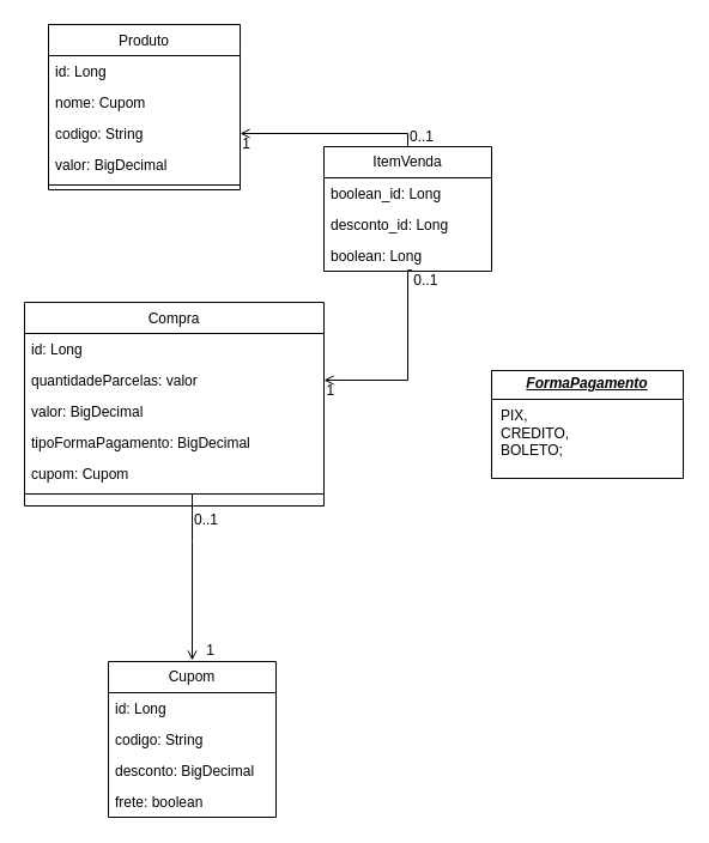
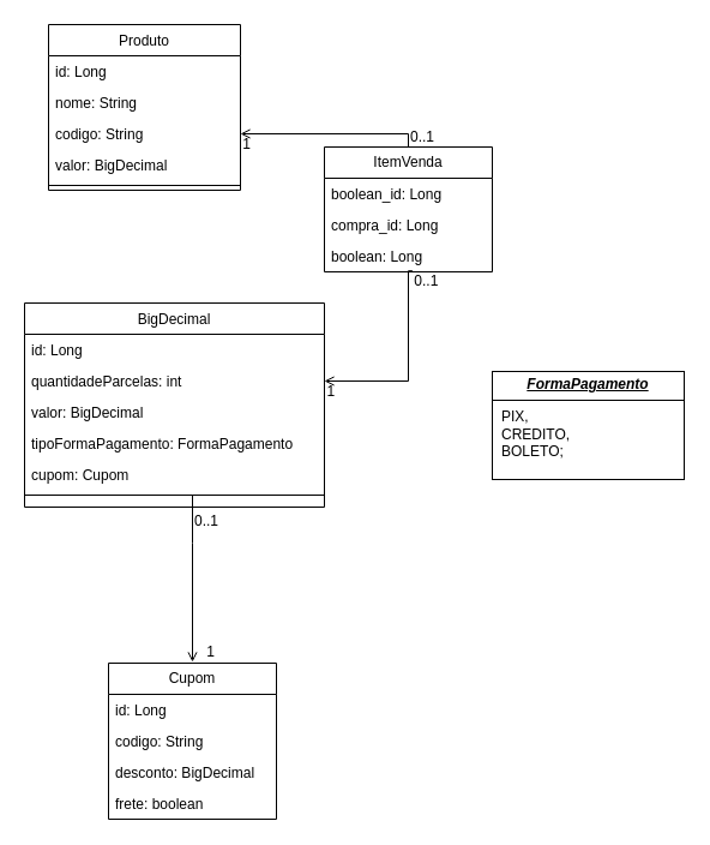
- <mxCell id="4" value="nome: Cupom" style="text;align=left;verticalAlign=top;spacingLeft=4;spacingRight=4;overflow=hidden;rotatable=0;points=[[0,0.5],[1,0.5]];portConstraint=eastwest;rounded=0;shadow=0;html=0;" vertex="1" parent="2"><mxGeometry y="52" width="160" height="26" as="geometry" /></mxCell>
+ <mxCell id="4" value="nome: String" style="text;align=left;verticalAlign=top;spacingLeft=4;spacingRight=4;overflow=hidden;rotatable=0;points=[[0,0.5],[1,0.5]];portConstraint=eastwest;rounded=0;shadow=0;html=0;" vertex="1" parent="2"><mxGeometry y="52" width="160" height="26" as="geometry" /></mxCell>
- <mxCell id="18" value="desconto_id: Long" style="text;strokeColor=none;fillColor=none;align=left;verticalAlign=top;spacingLeft=4;spacingRight=4;overflow=hidden;rotatable=0;points=[[0,0.5],[1,0.5]];portConstraint=eastwest;whiteSpace=wrap;html=1;" vertex="1" parent="16"><mxGeometry y="52" width="140" height="26" as="geometry" /></mxCell>
+ <mxCell id="18" value="compra_id: Long" style="text;strokeColor=none;fillColor=none;align=left;verticalAlign=top;spacingLeft=4;spacingRight=4;overflow=hidden;rotatable=0;points=[[0,0.5],[1,0.5]];portConstraint=eastwest;whiteSpace=wrap;html=1;" vertex="1" parent="16"><mxGeometry y="52" width="140" height="26" as="geometry" /></mxCell>
- <mxCell id="8" value="Compra" style="swimlane;fontStyle=0;align=center;verticalAlign=top;childLayout=stackLayout;horizontal=1;startSize=26;horizontalStack=0;resizeParent=1;resizeLast=0;collapsible=1;marginBottom=0;rounded=0;shadow=0;strokeWidth=1;" parent="1" vertex="1"><mxGeometry x="20" y="252" width="250" height="170" as="geometry"><mxRectangle x="340" y="380" width="170" height="26" as="alternateBounds" /></mxGeometry></mxCell>
+ <mxCell id="8" value="BigDecimal" style="swimlane;fontStyle=0;align=center;verticalAlign=top;childLayout=stackLayout;horizontal=1;startSize=26;horizontalStack=0;resizeParent=1;resizeLast=0;collapsible=1;marginBottom=0;rounded=0;shadow=0;strokeWidth=1;" parent="1" vertex="1"><mxGeometry x="20" y="252" width="250" height="170" as="geometry"><mxRectangle x="340" y="380" width="170" height="26" as="alternateBounds" /></mxGeometry></mxCell>
- <mxCell id="10" value="quantidadeParcelas: valor" style="text;align=left;verticalAlign=top;spacingLeft=4;spacingRight=4;overflow=hidden;rotatable=0;points=[[0,0.5],[1,0.5]];portConstraint=eastwest;" vertex="1" parent="8"><mxGeometry y="52" width="250" height="26" as="geometry" /></mxCell>
+ <mxCell id="10" value="quantidadeParcelas: int" style="text;align=left;verticalAlign=top;spacingLeft=4;spacingRight=4;overflow=hidden;rotatable=0;points=[[0,0.5],[1,0.5]];portConstraint=eastwest;" vertex="1" parent="8"><mxGeometry y="52" width="250" height="26" as="geometry" /></mxCell>
- <mxCell id="12" value="tipoFormaPagamento: BigDecimal" style="text;align=left;verticalAlign=top;spacingLeft=4;spacingRight=4;overflow=hidden;rotatable=0;points=[[0,0.5],[1,0.5]];portConstraint=eastwest;" vertex="1" parent="8"><mxGeometry y="104" width="250" height="26" as="geometry" /></mxCell>
+ <mxCell id="12" value="tipoFormaPagamento: FormaPagamento" style="text;align=left;verticalAlign=top;spacingLeft=4;spacingRight=4;overflow=hidden;rotatable=0;points=[[0,0.5],[1,0.5]];portConstraint=eastwest;" vertex="1" parent="8"><mxGeometry y="104" width="250" height="26" as="geometry" /></mxCell>
